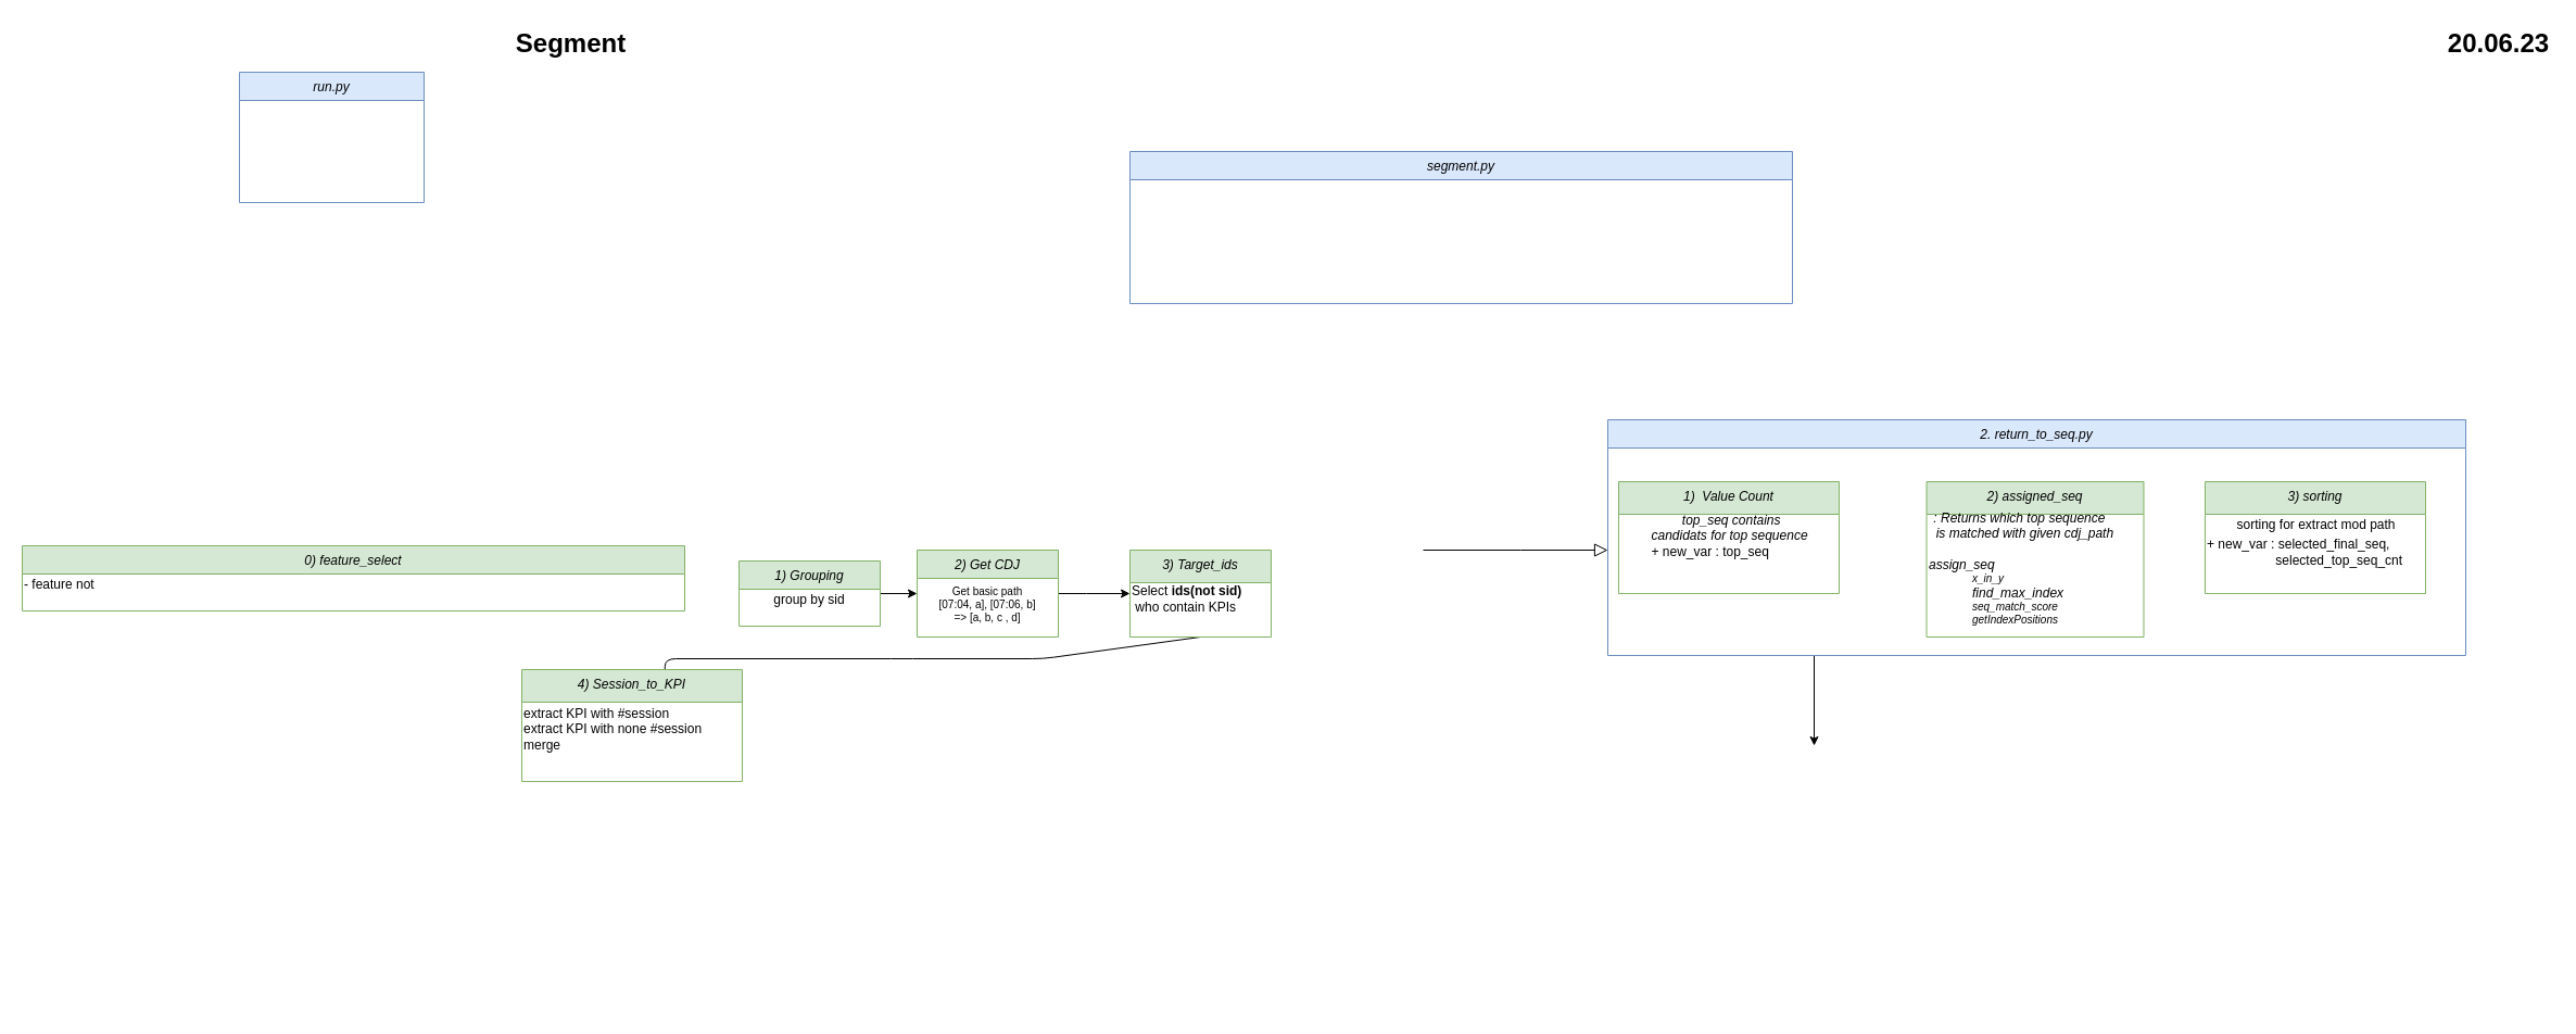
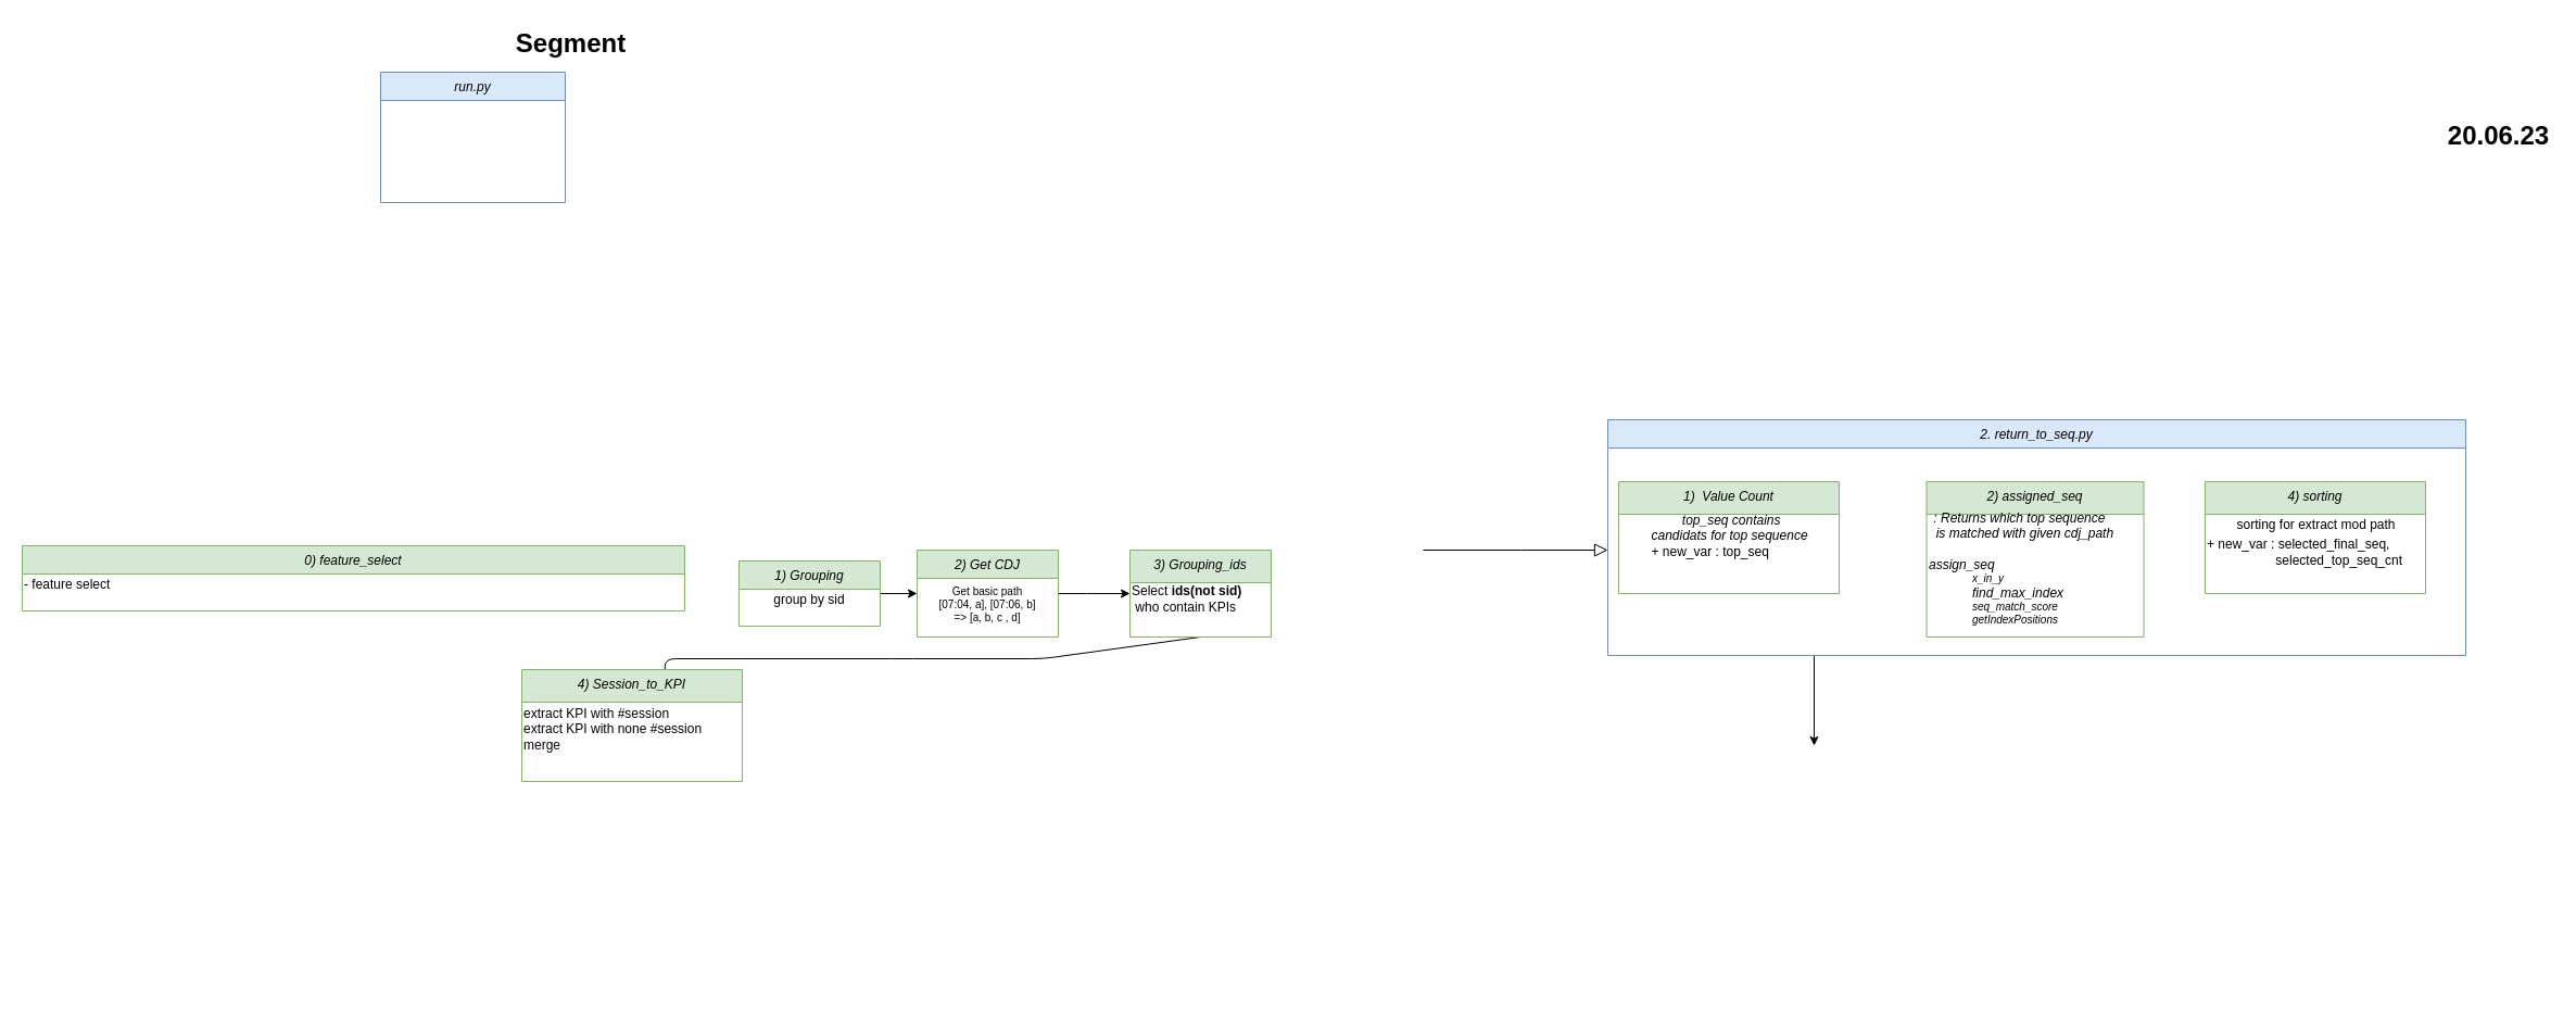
- <mxCell id="3" value="20.06.23" style="text;strokeColor=none;fillColor=none;html=1;fontSize=24;fontStyle=1;verticalAlign=middle;align=center;labelBackgroundColor=none;" parent="1" vertex="1"><mxGeometry x="2250" y="20" width="100" height="40" as="geometry" /></mxCell>
+ <mxCell id="3" value="20.06.23" style="text;strokeColor=none;fillColor=none;html=1;fontSize=24;fontStyle=1;verticalAlign=middle;align=center;labelBackgroundColor=none;" parent="1" vertex="1"><mxGeometry x="2250" y="105" width="100" height="40" as="geometry" /></mxCell>
- <mxCell id="28" value="run.py" style="swimlane;fontStyle=2;align=center;verticalAlign=top;childLayout=stackLayout;horizontal=1;startSize=26;horizontalStack=0;resizeParent=1;resizeLast=0;collapsible=1;marginBottom=0;rounded=0;shadow=0;strokeWidth=1;fillColor=#dae8fc;strokeColor=#6c8ebf;" parent="1" vertex="1"><mxGeometry x="220" y="66" width="170" height="120" as="geometry"><mxRectangle x="550" y="140" width="160" height="26" as="alternateBounds" /></mxGeometry></mxCell>
+ <mxCell id="28" value="run.py" style="swimlane;fontStyle=2;align=center;verticalAlign=top;childLayout=stackLayout;horizontal=1;startSize=26;horizontalStack=0;resizeParent=1;resizeLast=0;collapsible=1;marginBottom=0;rounded=0;shadow=0;strokeWidth=1;fillColor=#dae8fc;strokeColor=#6c8ebf;" parent="1" vertex="1"><mxGeometry x="350" y="66" width="170" height="120" as="geometry"><mxRectangle x="550" y="140" width="160" height="26" as="alternateBounds" /></mxGeometry></mxCell>
- <mxCell id="27" value="segment.py" style="swimlane;fontStyle=2;align=center;verticalAlign=top;childLayout=stackLayout;horizontal=1;startSize=26;horizontalStack=0;resizeParent=1;resizeLast=0;collapsible=1;marginBottom=0;rounded=0;shadow=0;strokeWidth=1;fillColor=#dae8fc;strokeColor=#6c8ebf;" vertex="1" parent="1"><mxGeometry x="1040" y="139" width="610" height="140" as="geometry"><mxRectangle x="550" y="140" width="160" height="26" as="alternateBounds" /></mxGeometry></mxCell>
- <mxCell id="15" value="3) sorting" style="swimlane;fontStyle=2;align=center;verticalAlign=top;childLayout=stackLayout;horizontal=1;startSize=30;horizontalStack=0;resizeParent=1;resizeLast=0;collapsible=1;marginBottom=0;rounded=0;shadow=0;strokeWidth=1;fillColor=#d5e8d4;strokeColor=#82b366;" parent="1" vertex="1"><mxGeometry x="2030" y="443" width="203" height="103" as="geometry"><mxRectangle x="130" y="380" width="160" height="26" as="alternateBounds" /></mxGeometry></mxCell>
+ <mxCell id="15" value="4) sorting" style="swimlane;fontStyle=2;align=center;verticalAlign=top;childLayout=stackLayout;horizontal=1;startSize=30;horizontalStack=0;resizeParent=1;resizeLast=0;collapsible=1;marginBottom=0;rounded=0;shadow=0;strokeWidth=1;fillColor=#d5e8d4;strokeColor=#82b366;" parent="1" vertex="1"><mxGeometry x="2030" y="443" width="203" height="103" as="geometry"><mxRectangle x="130" y="380" width="160" height="26" as="alternateBounds" /></mxGeometry></mxCell>
- <mxCell id="23" value="3) Target_ids" style="swimlane;fontStyle=2;align=center;verticalAlign=top;childLayout=stackLayout;horizontal=1;startSize=30;horizontalStack=0;resizeParent=1;resizeLast=0;collapsible=1;marginBottom=0;rounded=0;shadow=0;strokeWidth=1;fillColor=#d5e8d4;strokeColor=#82b366;" parent="1" vertex="1"><mxGeometry x="1040" y="506" width="130" height="80" as="geometry"><mxRectangle x="130" y="380" width="160" height="26" as="alternateBounds" /></mxGeometry></mxCell>
+ <mxCell id="23" value="3) Grouping_ids" style="swimlane;fontStyle=2;align=center;verticalAlign=top;childLayout=stackLayout;horizontal=1;startSize=30;horizontalStack=0;resizeParent=1;resizeLast=0;collapsible=1;marginBottom=0;rounded=0;shadow=0;strokeWidth=1;fillColor=#d5e8d4;strokeColor=#82b366;" parent="1" vertex="1"><mxGeometry x="1040" y="506" width="130" height="80" as="geometry"><mxRectangle x="130" y="380" width="160" height="26" as="alternateBounds" /></mxGeometry></mxCell>
- <mxCell id="30" value="&lt;div&gt;&lt;span&gt;- feature not&lt;/span&gt;&lt;br&gt;&lt;/div&gt;" style="text;html=1;strokeColor=none;fillColor=none;align=left;verticalAlign=middle;whiteSpace=wrap;rounded=0;labelBackgroundColor=none;fontColor=#000000;" parent="29" vertex="1"><mxGeometry y="26" width="610" height="20" as="geometry" /></mxCell>
+ <mxCell id="30" value="&lt;div&gt;&lt;span&gt;- feature select&lt;/span&gt;&lt;br&gt;&lt;/div&gt;" style="text;html=1;strokeColor=none;fillColor=none;align=left;verticalAlign=middle;whiteSpace=wrap;rounded=0;labelBackgroundColor=none;fontColor=#000000;" parent="29" vertex="1"><mxGeometry y="26" width="610" height="20" as="geometry" /></mxCell>
